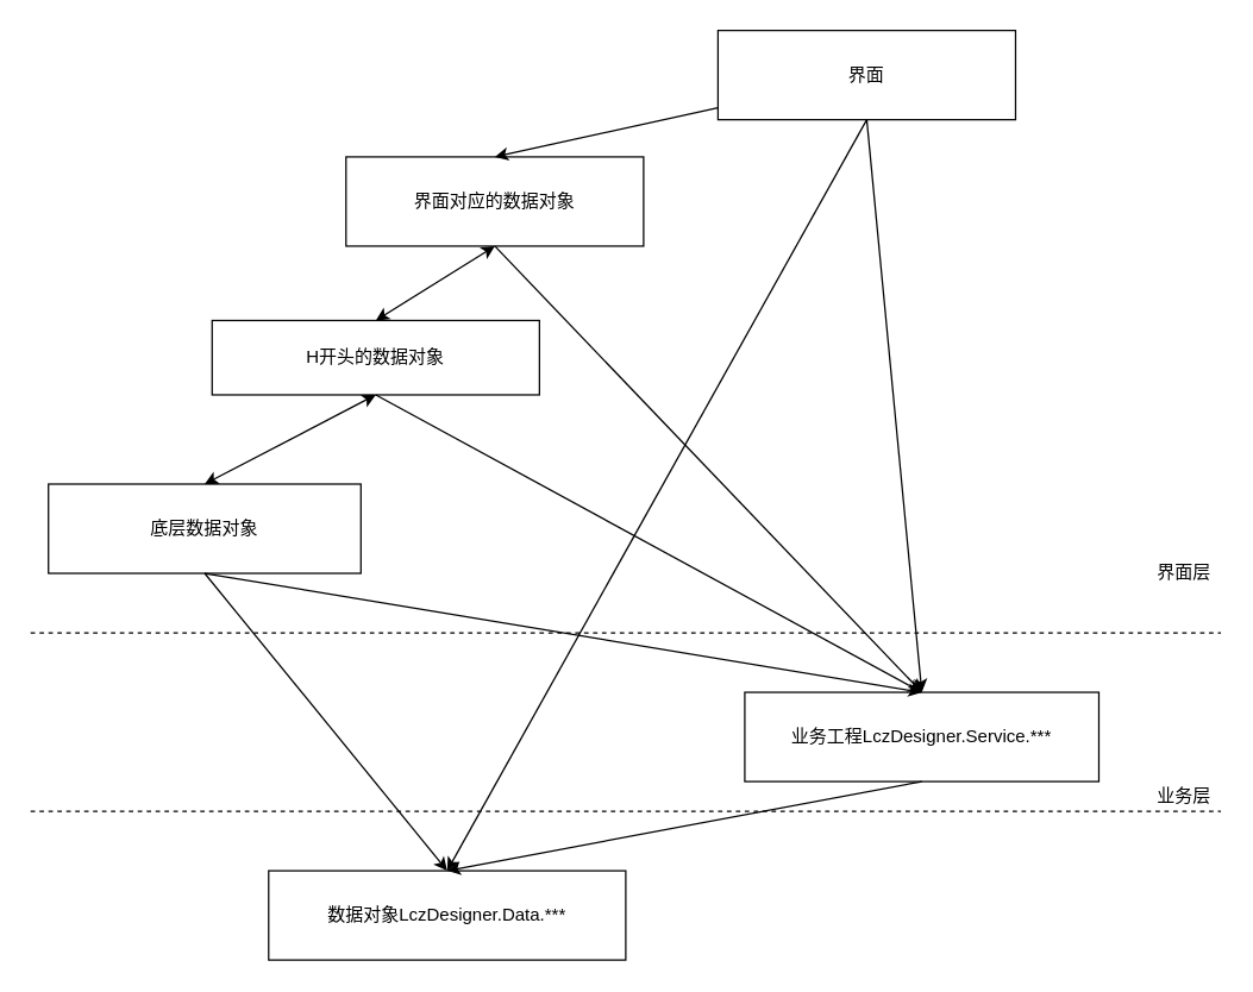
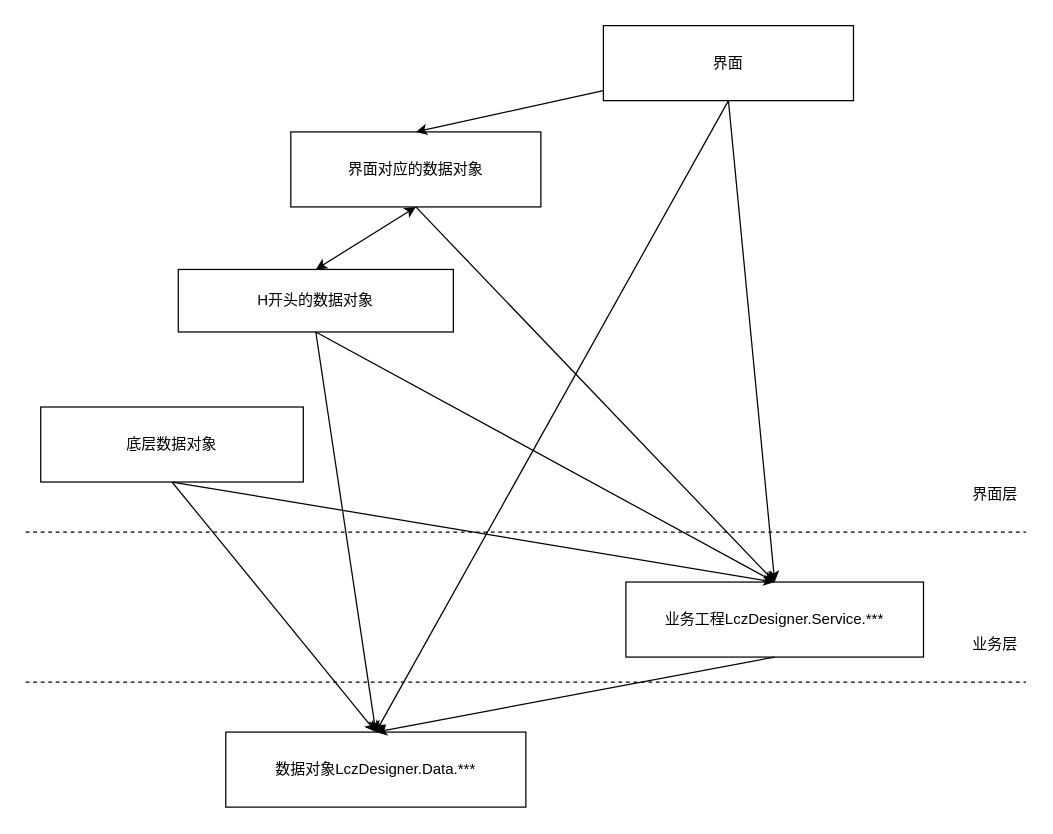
- <mxCell id="10" value="" style="endArrow=classic;startArrow=classic;html=1;entryX=0.5;entryY=1;entryDx=0;entryDy=0;exitX=0.5;exitY=0;exitDx=0;exitDy=0;" parent="1" source="4" target="3" edge="1"><mxGeometry width="50" height="50" relative="1" as="geometry"><mxPoint x="402" y="305" as="sourcePoint" /><mxPoint x="452" y="255" as="targetPoint" /></mxGeometry></mxCell>
- <mxCell id="19" value="界面层" style="text;html=1;align=center;verticalAlign=middle;resizable=0;points=[];autosize=1;" vertex="1" parent="1"><mxGeometry x="770" y="375" width="50" height="20" as="geometry" /></mxCell>
+ <mxCell id="19" value="界面层" style="text;html=1;align=center;verticalAlign=middle;resizable=0;points=[];autosize=1;" vertex="1" parent="1"><mxGeometry x="770" y="385" width="50" height="20" as="geometry" /></mxCell>
+ <mxCell id="5" value="" style="endArrow=classic;html=1;entryX=0.5;entryY=0;entryDx=0;entryDy=0;exitX=0.5;exitY=1;exitDx=0;exitDy=0;" parent="1" source="3" target="2" edge="1"><mxGeometry width="50" height="50" relative="1" as="geometry"><mxPoint x="342" y="345" as="sourcePoint" /><mxPoint x="392" y="295" as="targetPoint" /></mxGeometry></mxCell>
- <mxCell id="20" value="业务层" style="text;html=1;align=center;verticalAlign=middle;resizable=0;points=[];autosize=1;" vertex="1" parent="1"><mxGeometry x="770" y="525" width="50" height="20" as="geometry" /></mxCell>
+ <mxCell id="20" value="业务层" style="text;html=1;align=center;verticalAlign=middle;resizable=0;points=[];autosize=1;" vertex="1" parent="1"><mxGeometry x="770" y="505" width="50" height="20" as="geometry" /></mxCell>
